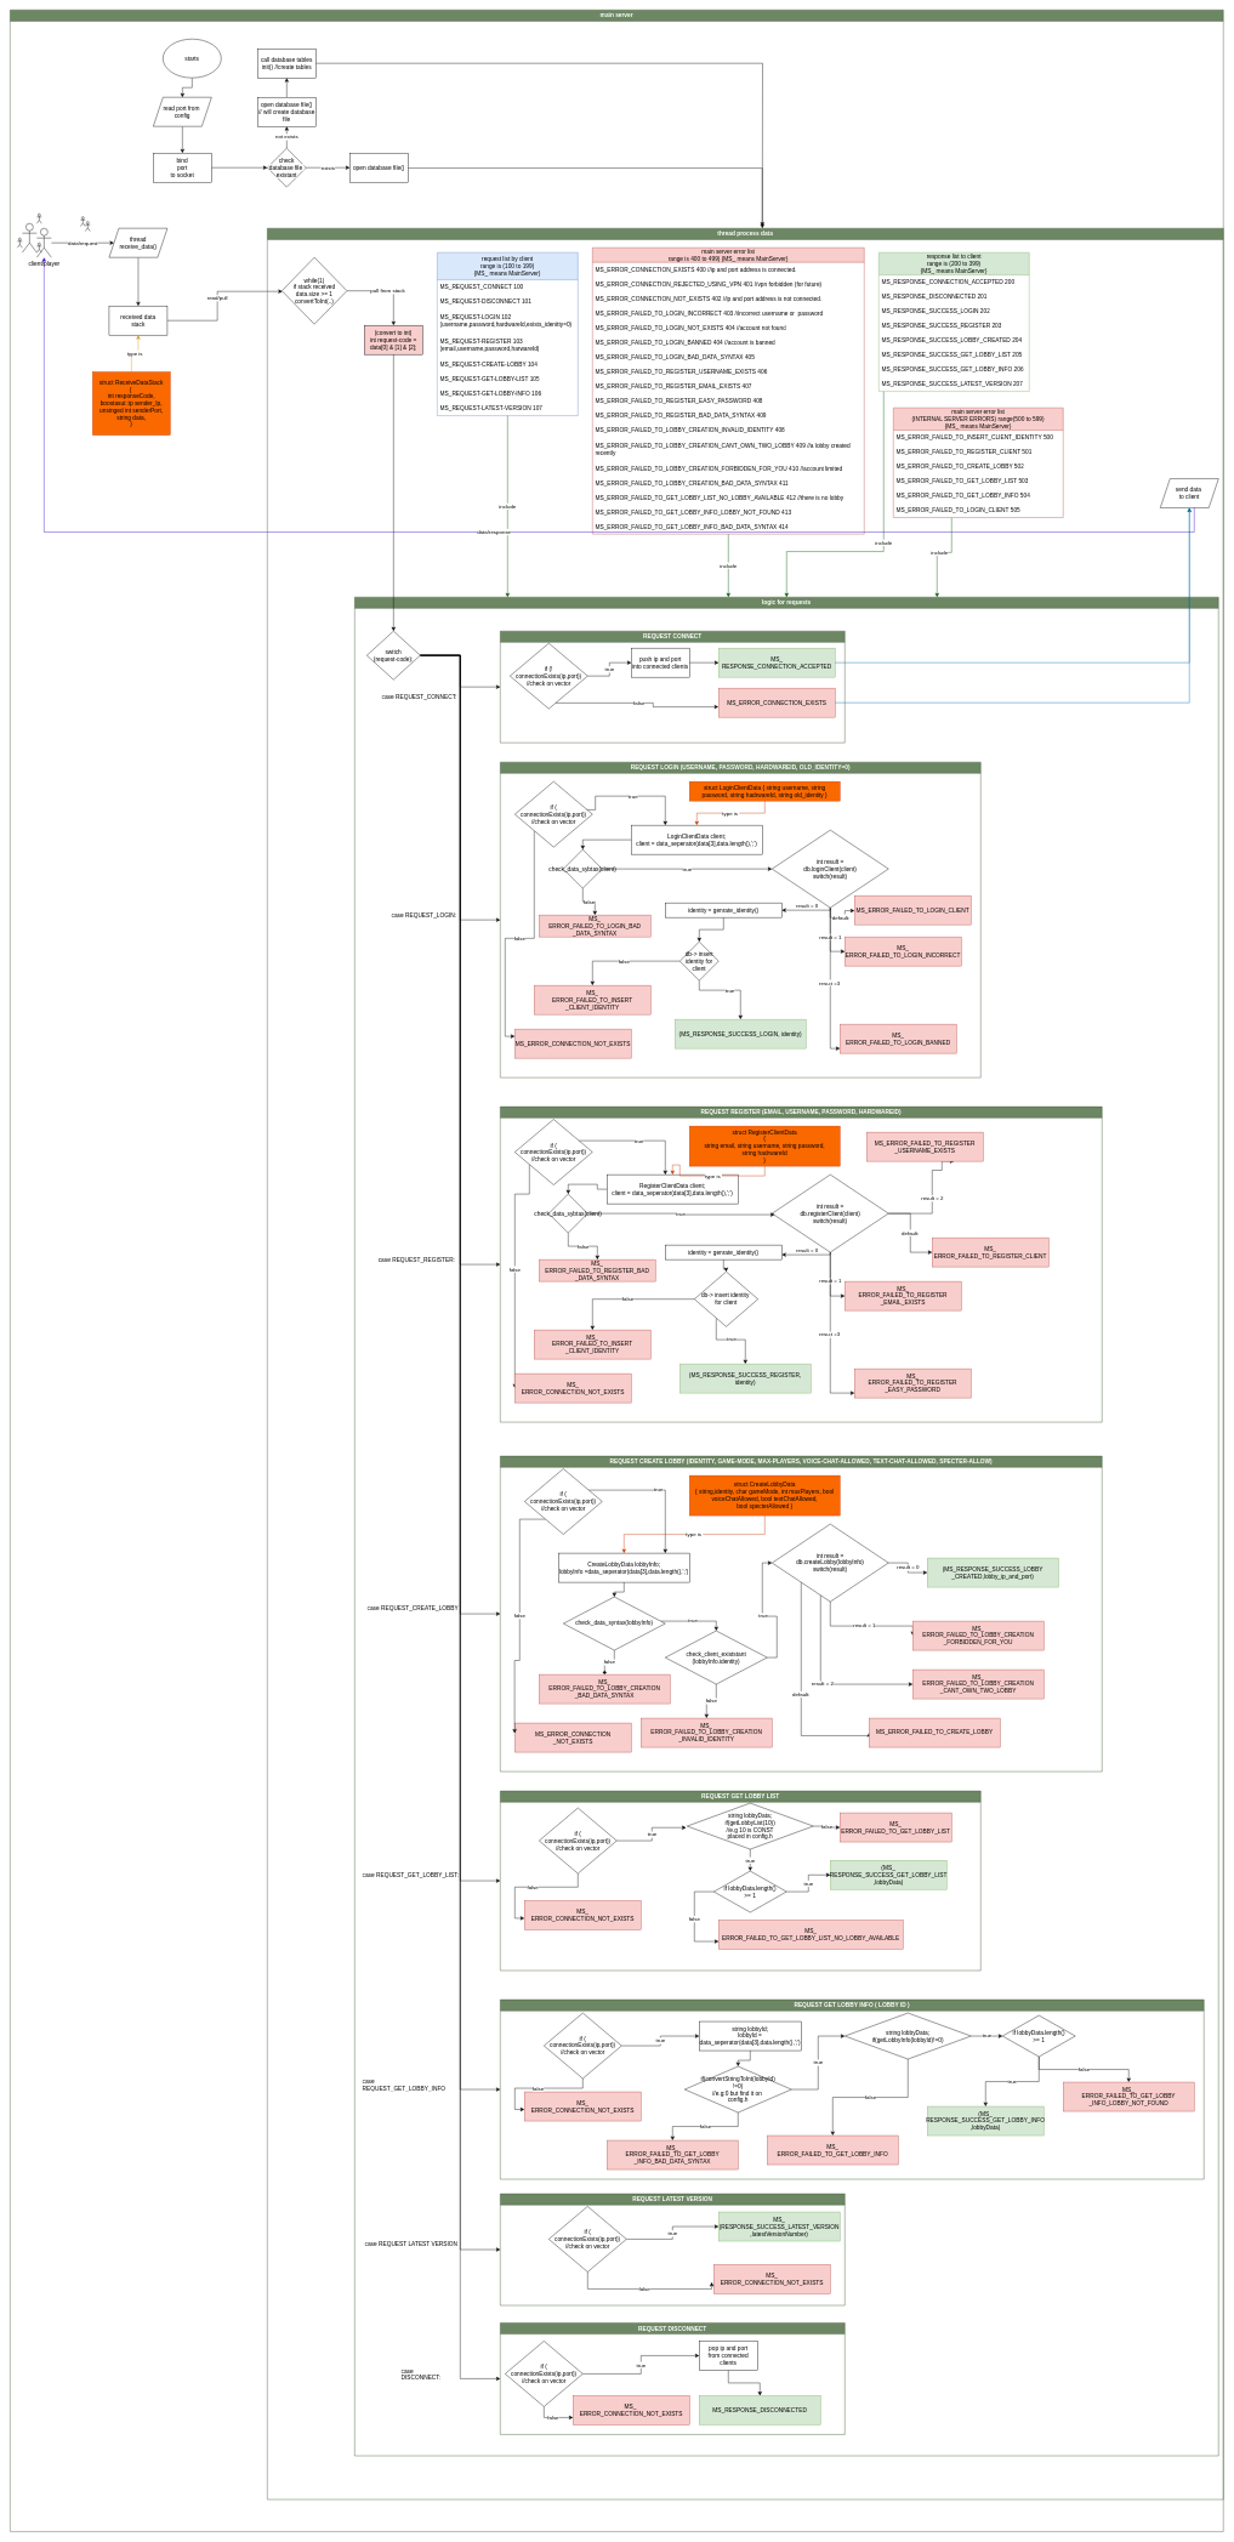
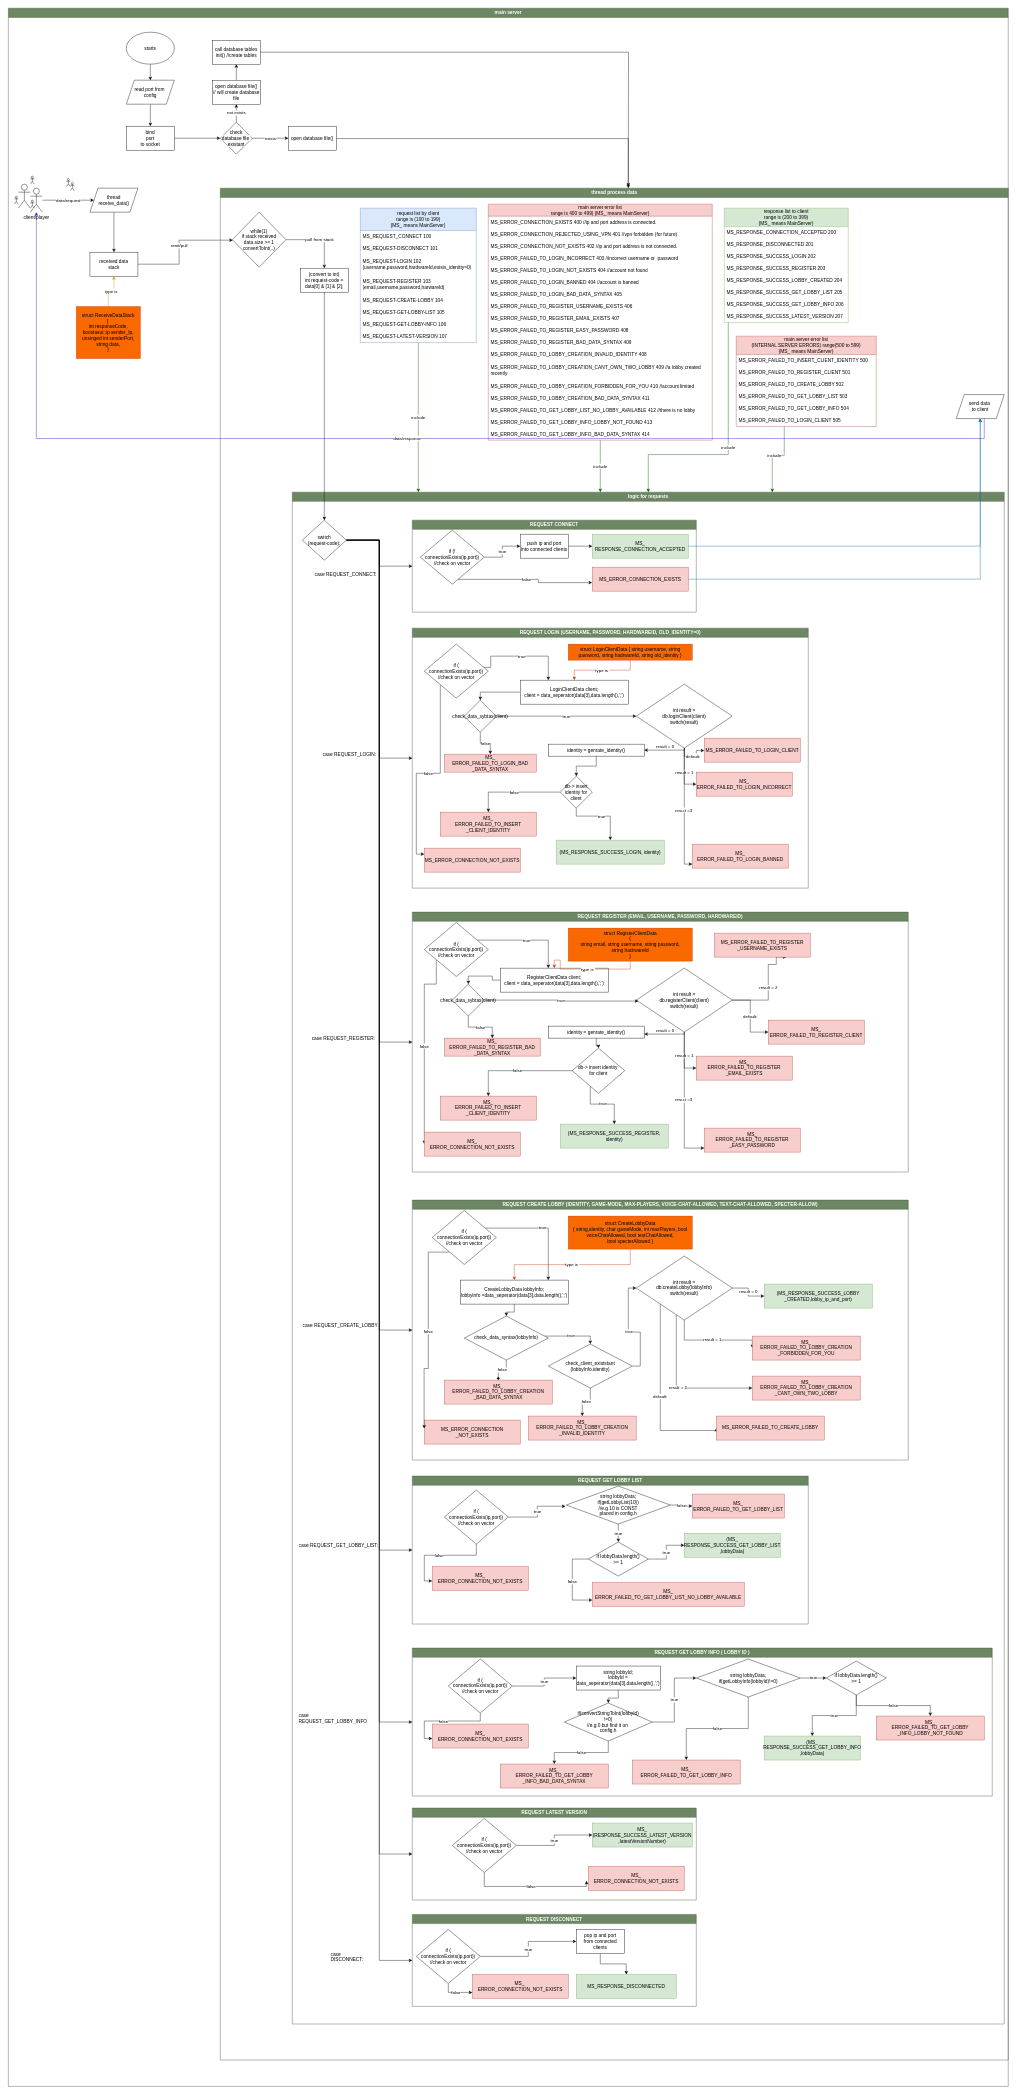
- <mxCell id="4" value="starts" style="ellipse;whiteSpace=wrap;html=1;" parent="2" vertex="1"><mxGeometry x="315" y="60" width="120" height="80" as="geometry" /></mxCell>
+ <mxCell id="4" value="starts" style="ellipse;whiteSpace=wrap;html=1;" parent="2" vertex="1"><mxGeometry x="295" y="60" width="120" height="80" as="geometry" /></mxCell>
- <mxCell id="196" value="(convert to int)&lt;br&gt;int request-code = &lt;br&gt;data[0] &amp;amp; [1] &amp;amp; [2];" style="rounded=0;whiteSpace=wrap;html=1;fillColor=#f8cecc;" parent="13" vertex="1"><mxGeometry x="200" y="200" width="120" height="60" as="geometry" /></mxCell>
+ <mxCell id="196" value="(convert to int)&lt;br&gt;int request-code = &lt;br&gt;data[0] &amp;amp; [1] &amp;amp; [2];" style="rounded=0;whiteSpace=wrap;html=1;" parent="13" vertex="1"><mxGeometry x="200" y="200" width="120" height="60" as="geometry" /></mxCell>
- <mxCell id="52" value="case REQUEST LATEST VERSION" style="text;strokeColor=none;fillColor=none;align=left;verticalAlign=middle;spacingLeft=4;spacingRight=4;overflow=hidden;points=[[0,0.5],[1,0.5]];portConstraint=eastwest;rotatable=0;whiteSpace=wrap;html=1;" parent="36" vertex="1"><mxGeometry x="15" y="3380" width="210" height="30" as="geometry" /></mxCell>
